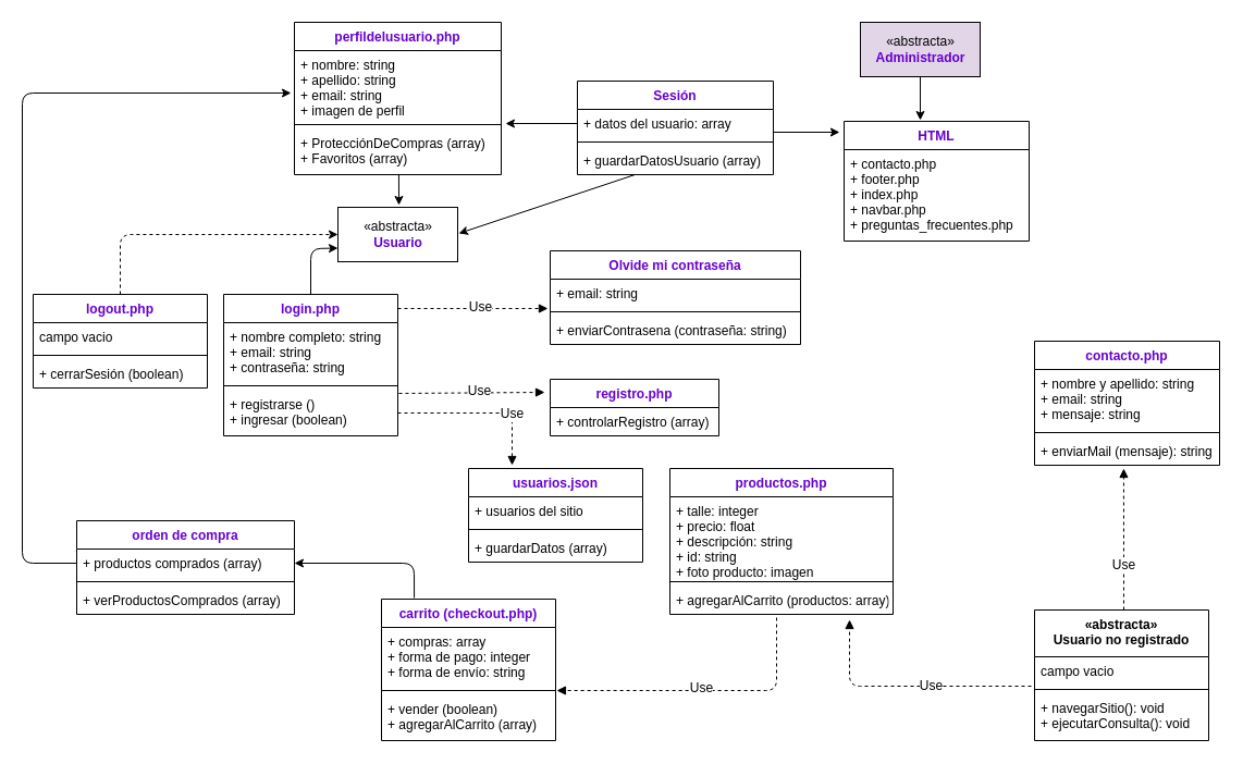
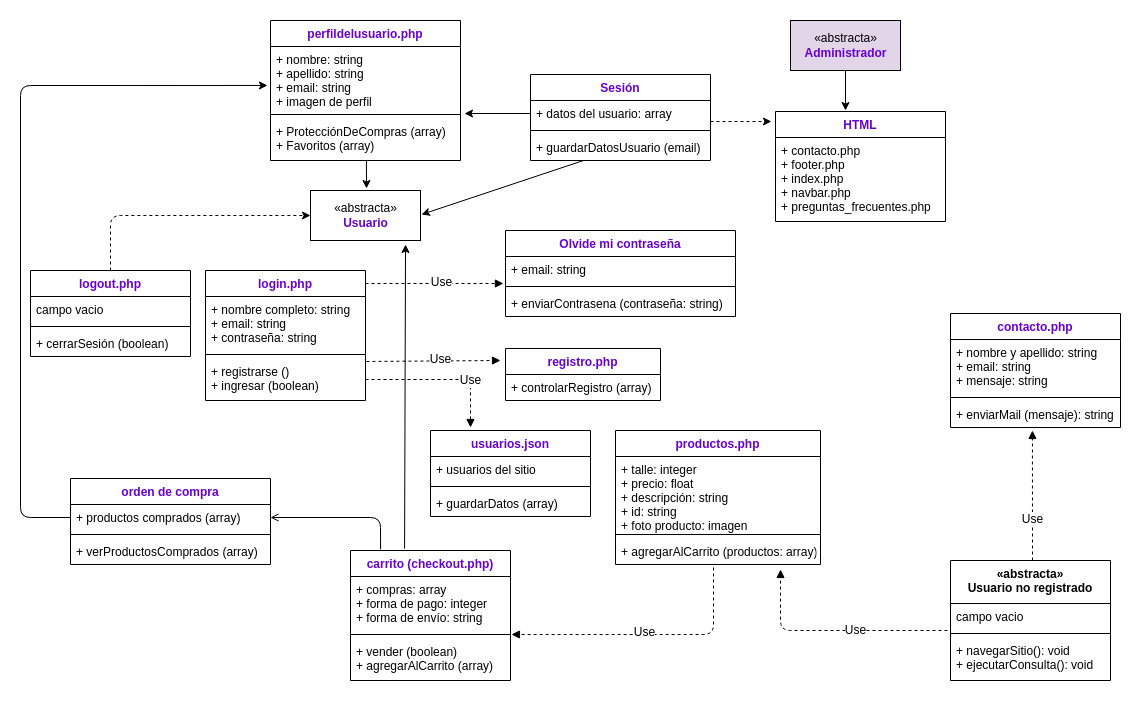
- <mxCell id="55" value="" style="endArrow=classic;html=1;exitX=1;exitY=0.808;exitDx=0;exitDy=0;entryX=-0.024;entryY=0.091;entryDx=0;entryDy=0;entryPerimeter=0;exitPerimeter=0;" edge="1" parent="1" source="19" target="24"><mxGeometry width="50" height="50" relative="1" as="geometry"><mxPoint x="560" y="143" as="sourcePoint" /><mxPoint x="493.99" y="143.008" as="targetPoint" /></mxGeometry></mxCell>
+ <mxCell id="55" value="" style="endArrow=classic;html=1;exitX=1;exitY=0.808;exitDx=0;exitDy=0;entryX=-0.024;entryY=0.091;entryDx=0;entryDy=0;entryPerimeter=0;exitPerimeter=0;dashed=1;" edge="1" parent="1" source="19" target="24"><mxGeometry width="50" height="50" relative="1" as="geometry"><mxPoint x="560" y="143" as="sourcePoint" /><mxPoint x="493.99" y="143.008" as="targetPoint" /></mxGeometry></mxCell>
- <mxCell id="21" value="+ guardarDatosUsuario (array)" style="text;strokeColor=none;fillColor=none;align=left;verticalAlign=top;spacingLeft=4;spacingRight=4;overflow=hidden;rotatable=0;points=[[0,0.5],[1,0.5]];portConstraint=eastwest;" vertex="1" parent="18"><mxGeometry y="60" width="180" height="26" as="geometry" /></mxCell>
+ <mxCell id="21" value="+ guardarDatosUsuario (email)" style="text;strokeColor=none;fillColor=none;align=left;verticalAlign=top;spacingLeft=4;spacingRight=4;overflow=hidden;rotatable=0;points=[[0,0.5],[1,0.5]];portConstraint=eastwest;" vertex="1" parent="18"><mxGeometry y="60" width="180" height="26" as="geometry" /></mxCell>
- <mxCell id="58" value="" style="endArrow=classic;html=1;exitX=0.5;exitY=0;exitDx=0;exitDy=0;entryX=0;entryY=0.75;entryDx=0;entryDy=0;" edge="1" parent="1" source="6" target="23"><mxGeometry width="50" height="50" relative="1" as="geometry"><mxPoint x="590" y="173" as="sourcePoint" /><mxPoint x="523.99" y="173.008" as="targetPoint" /><Array as="points"><mxPoint x="285" y="228" /></Array></mxGeometry></mxCell>
+ <mxCell id="57" value="" style="endArrow=classic;html=1;exitX=0.338;exitY=-0.015;exitDx=0;exitDy=0;entryX=0.864;entryY=1.08;entryDx=0;entryDy=0;entryPerimeter=0;exitPerimeter=0;" edge="1" parent="1" source="44" target="23"><mxGeometry width="50" height="50" relative="1" as="geometry"><mxPoint x="580" y="163" as="sourcePoint" /><mxPoint x="513.99" y="163.008" as="targetPoint" /></mxGeometry></mxCell>
- <mxCell id="60" value="" style="endArrow=classic;html=1;exitX=0.188;exitY=-0.008;exitDx=0;exitDy=0;entryX=1;entryY=0.5;entryDx=0;entryDy=0;exitPerimeter=0;" edge="1" parent="1" source="44" target="49"><mxGeometry width="50" height="50" relative="1" as="geometry"><mxPoint x="610" y="193" as="sourcePoint" /><mxPoint x="543.99" y="193.008" as="targetPoint" /><Array as="points"><mxPoint x="380" y="517" /></Array></mxGeometry></mxCell>
+ <mxCell id="60" value="" style="endArrow=open;html=1;exitX=0.188;exitY=-0.008;exitDx=0;exitDy=0;entryX=1;entryY=0.5;entryDx=0;entryDy=0;exitPerimeter=0;" edge="1" parent="1" source="44" target="49"><mxGeometry width="50" height="50" relative="1" as="geometry"><mxPoint x="610" y="193" as="sourcePoint" /><mxPoint x="543.99" y="193.008" as="targetPoint" /><Array as="points"><mxPoint x="380" y="517" /></Array></mxGeometry></mxCell>
